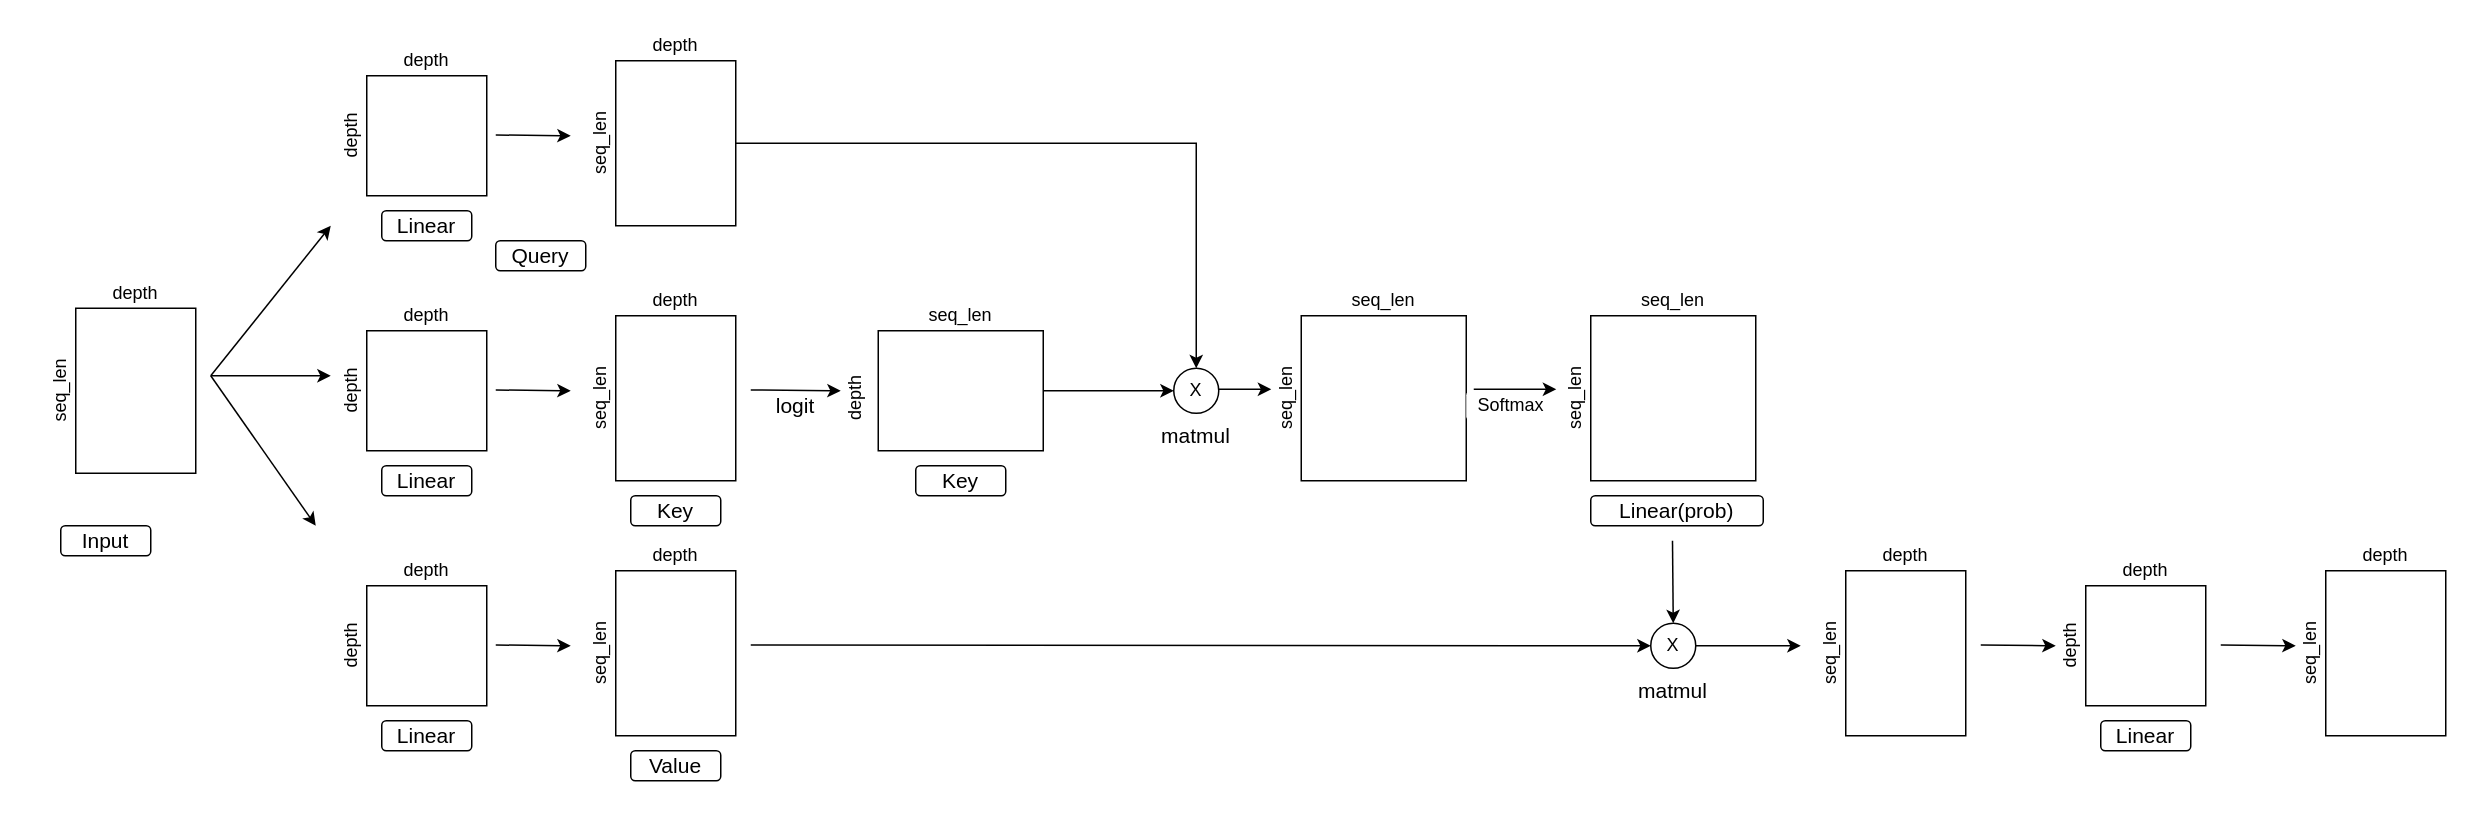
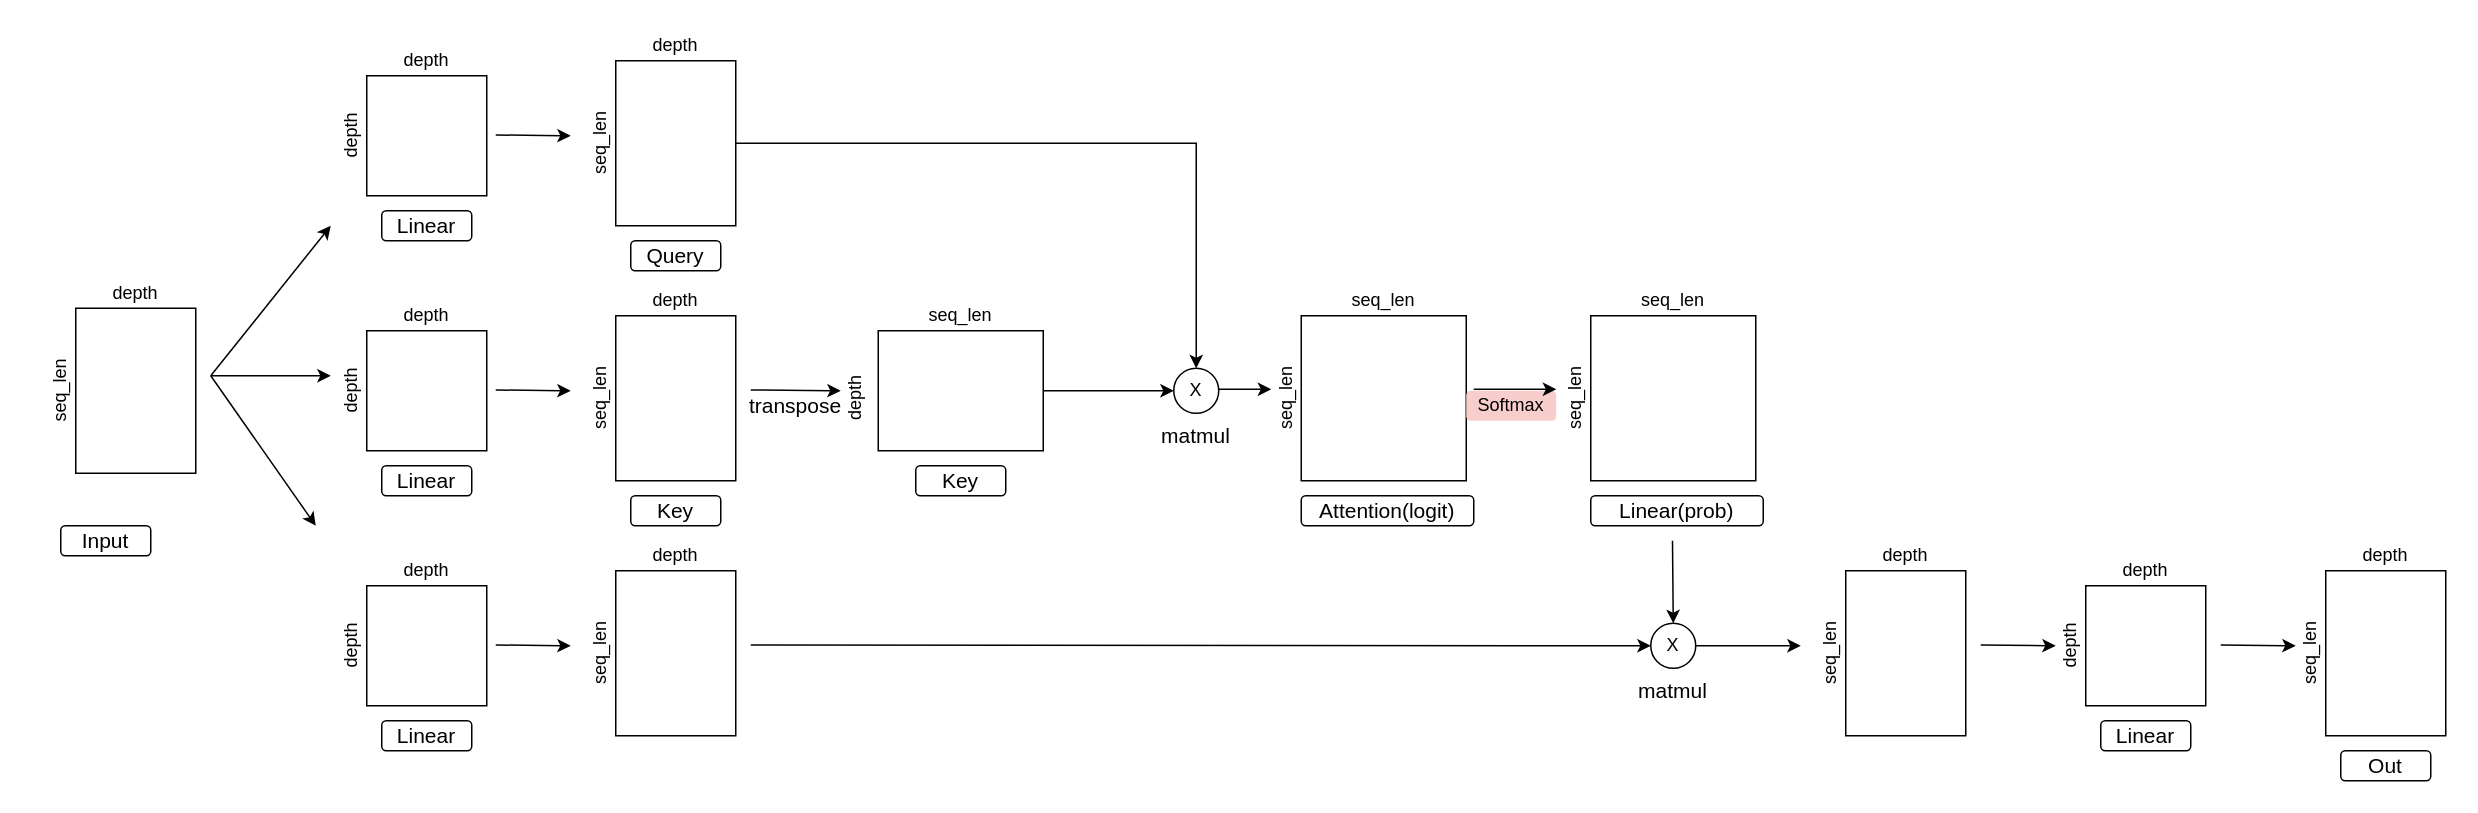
- <mxCell id="14" value="Query" style="text;html=1;fillColor=none;align=center;verticalAlign=middle;whiteSpace=wrap;rounded=1;strokeColor=#000000;fontSize=14;" vertex="1" parent="1"><mxGeometry x="330" y="160" width="60" height="20" as="geometry" /></mxCell>
+ <mxCell id="14" value="Query" style="text;html=1;fillColor=none;align=center;verticalAlign=middle;whiteSpace=wrap;rounded=1;strokeColor=#000000;fontSize=14;" vertex="1" parent="1"><mxGeometry x="420" y="160" width="60" height="20" as="geometry" /></mxCell>
- <mxCell id="38" value="logit" style="text;html=1;fillColor=none;align=center;verticalAlign=middle;whiteSpace=wrap;rounded=1;fontSize=14;" vertex="1" parent="1"><mxGeometry x="500" y="260" width="60" height="20" as="geometry" /></mxCell>
+ <mxCell id="38" value="transpose" style="text;html=1;fillColor=none;align=center;verticalAlign=middle;whiteSpace=wrap;rounded=1;fontSize=14;" vertex="1" parent="1"><mxGeometry x="500" y="260" width="60" height="20" as="geometry" /></mxCell>
- <mxCell id="50" value="Softmax" style="rounded=1;whiteSpace=wrap;html=1;strokeColor=none;" vertex="1" parent="1"><mxGeometry x="977" y="260" width="60" height="20" as="geometry" /></mxCell>
+ <mxCell id="50" value="Softmax" style="rounded=1;whiteSpace=wrap;html=1;strokeColor=none;fillColor=#f8cecc;" vertex="1" parent="1"><mxGeometry x="977" y="260" width="60" height="20" as="geometry" /></mxCell>
+ <mxCell id="47" value="Attention(logit)" style="text;fillColor=none;align=center;verticalAlign=middle;rounded=1;fontSize=14;strokeColor=#000000;whiteSpace=wrap;html=1;" vertex="1" parent="1"><mxGeometry x="867" y="330" width="115" height="20" as="geometry" /></mxCell>
- <mxCell id="30" value="Value" style="text;html=1;fillColor=none;align=center;verticalAlign=middle;whiteSpace=wrap;rounded=1;strokeColor=#000000;fontSize=14;" vertex="1" parent="1"><mxGeometry x="420" y="500" width="60" height="20" as="geometry" /></mxCell>
+ <mxCell id="74" value="Out" style="text;html=1;fillColor=none;align=center;verticalAlign=middle;whiteSpace=wrap;rounded=1;strokeColor=#000000;fontSize=14;" vertex="1" parent="1"><mxGeometry x="1560" y="500" width="60" height="20" as="geometry" /></mxCell>
